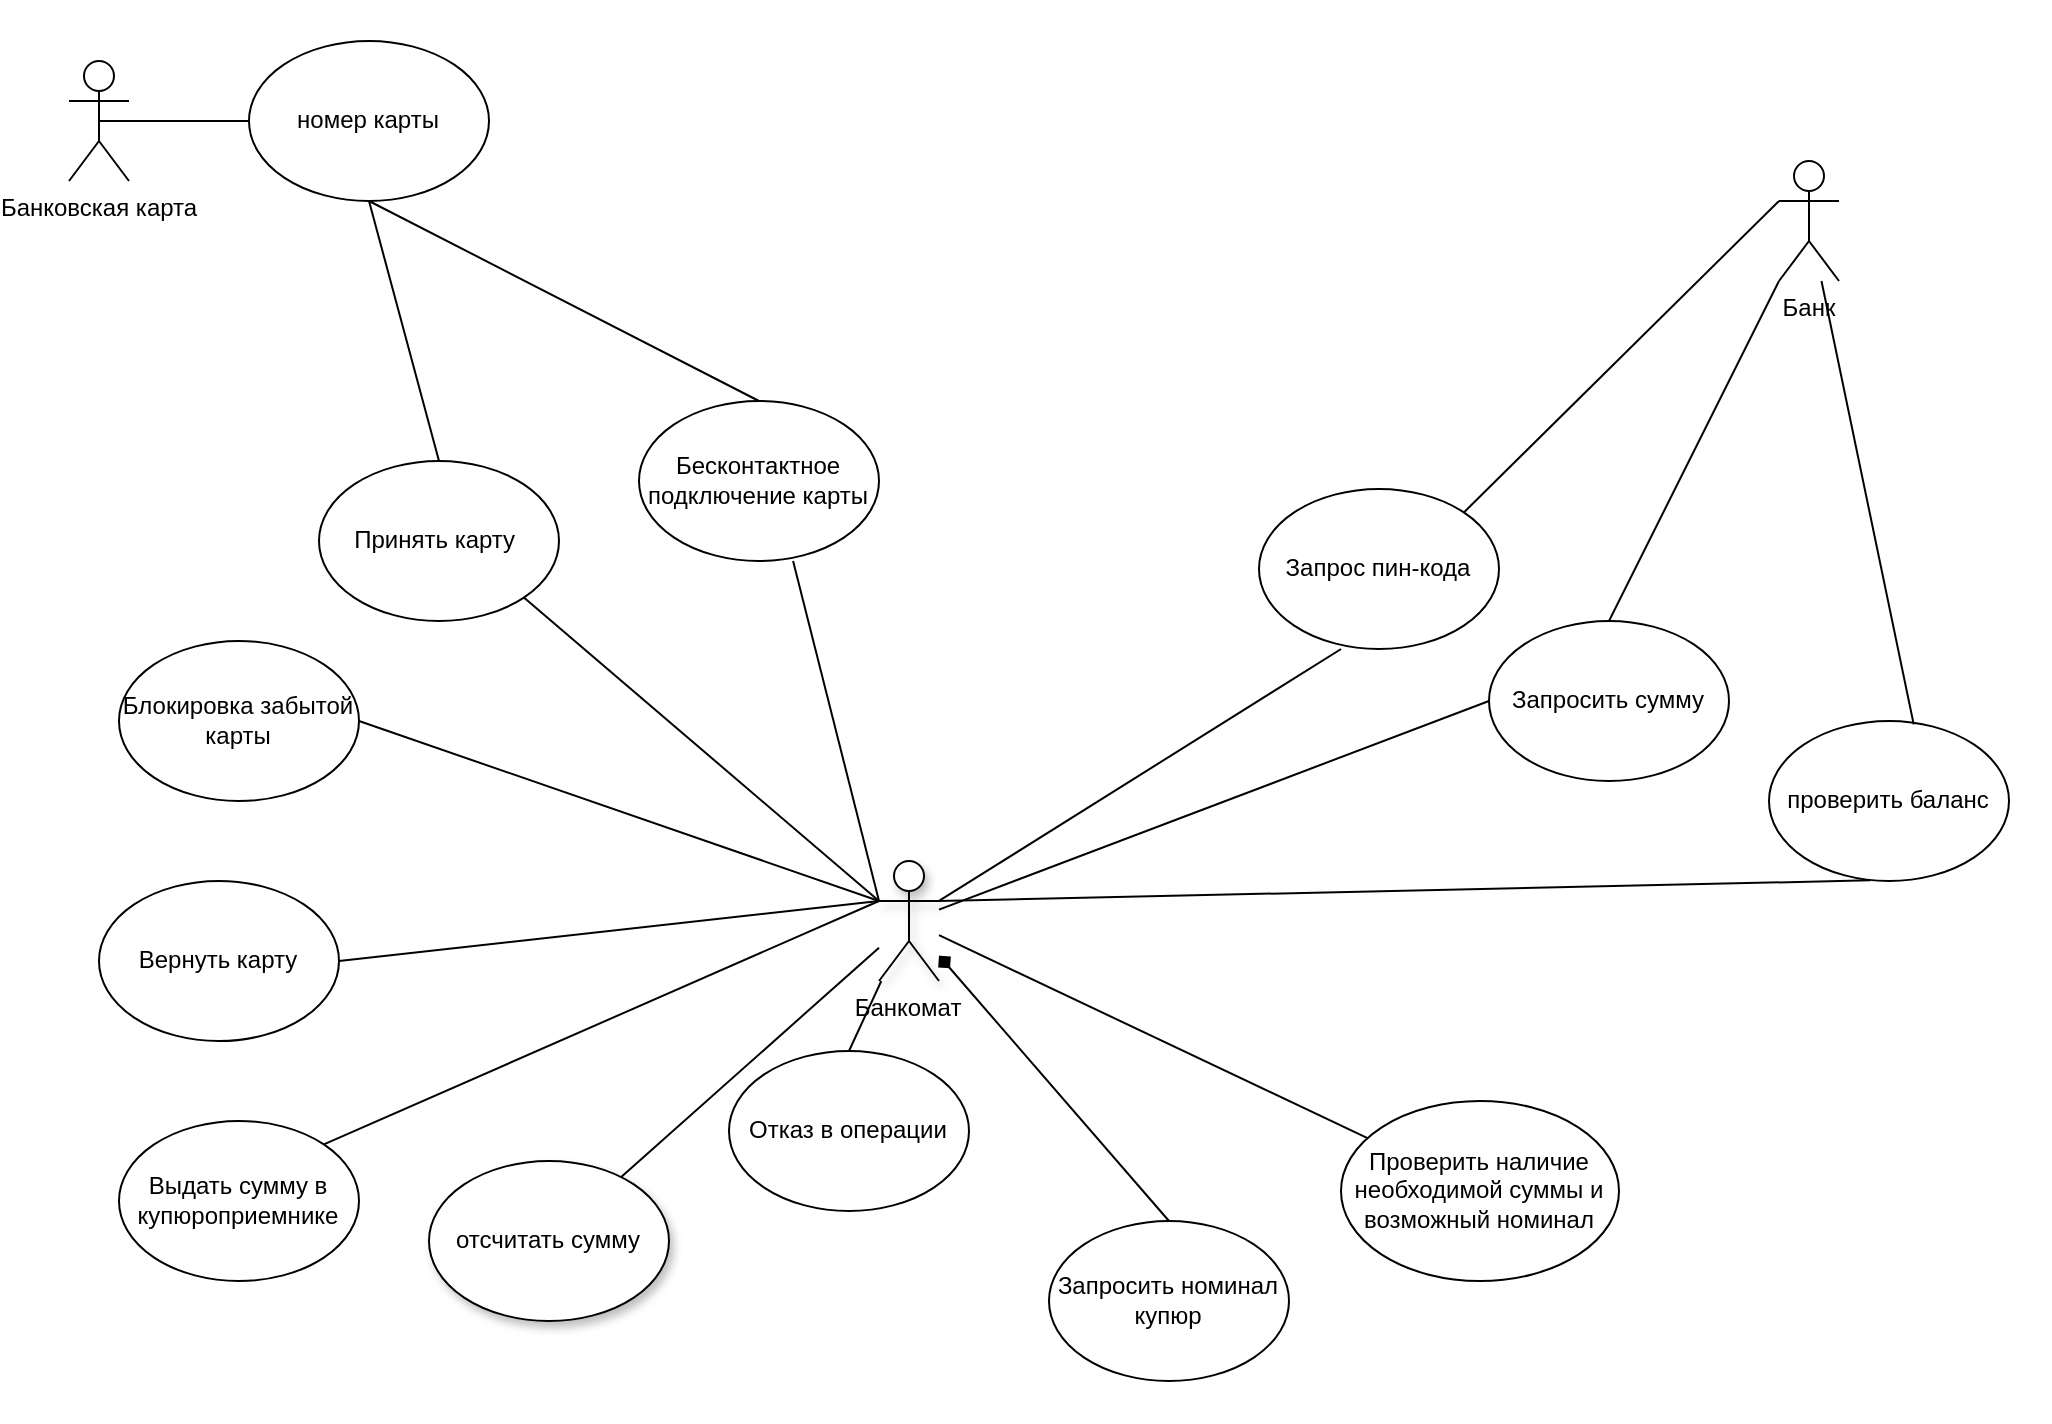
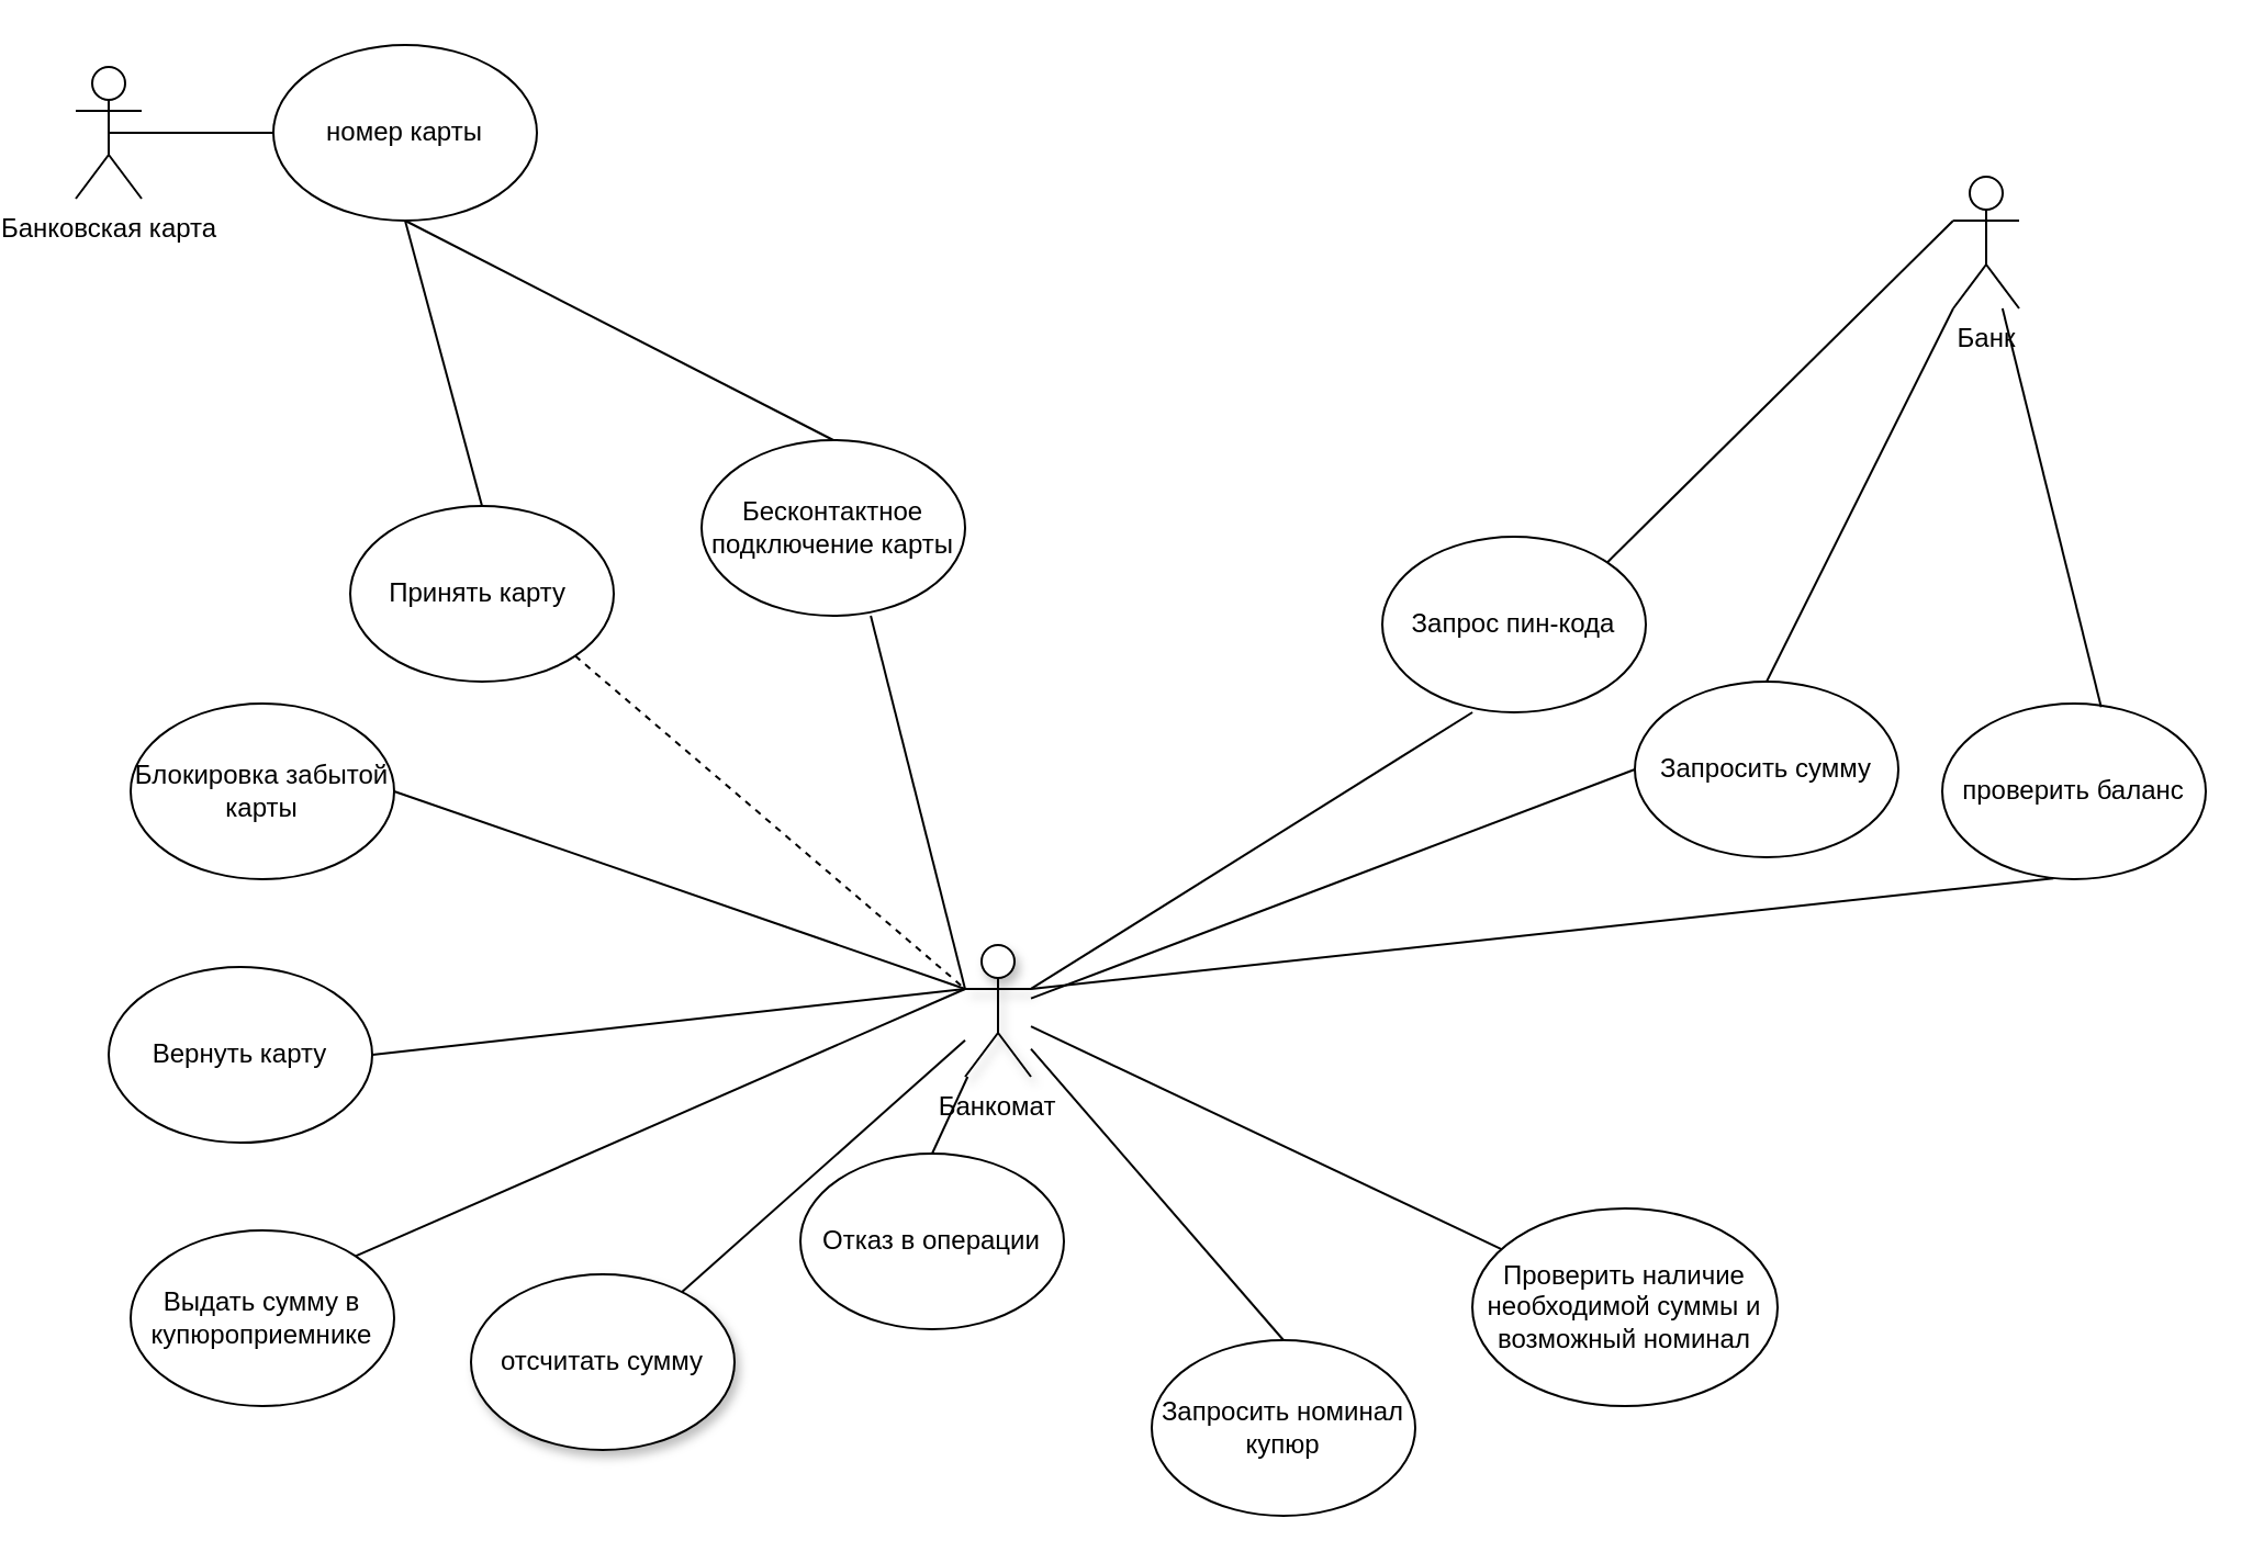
- <mxCell id="10" value="" style="endArrow=none;html=1;rounded=0;exitX=1;exitY=1;exitDx=0;exitDy=0;entryX=0;entryY=0.333;entryDx=0;entryDy=0;entryPerimeter=0;" parent="1" source="2" target="9" edge="1"><mxGeometry width="50" height="50" relative="1" as="geometry"><mxPoint x="255" y="490" as="sourcePoint" /><mxPoint x="285" y="440" as="targetPoint" /></mxGeometry></mxCell>
+ <mxCell id="10" value="" style="endArrow=none;html=1;rounded=0;exitX=1;exitY=1;exitDx=0;exitDy=0;entryX=0;entryY=0.333;entryDx=0;entryDy=0;entryPerimeter=0;dashed=1;" parent="1" source="2" target="9" edge="1"><mxGeometry width="50" height="50" relative="1" as="geometry"><mxPoint x="255" y="490" as="sourcePoint" /><mxPoint x="285" y="440" as="targetPoint" /></mxGeometry></mxCell>
- <mxCell id="7" value="проверить баланс" style="ellipse;whiteSpace=wrap;html=1;" parent="1" vertex="1"><mxGeometry x="870" y="360" width="120" height="80" as="geometry" /></mxCell>
+ <mxCell id="7" value="проверить баланс" style="ellipse;whiteSpace=wrap;html=1;" parent="1" vertex="1"><mxGeometry x="870" y="320" width="120" height="80" as="geometry" /></mxCell>
- <mxCell id="16" value="" style="endArrow=diamond;html=1;rounded=0;exitX=0.5;exitY=0;exitDx=0;exitDy=0;" parent="1" source="5" target="9" edge="1"><mxGeometry width="50" height="50" relative="1" as="geometry"><mxPoint x="445" y="620" as="sourcePoint" /><mxPoint x="325" y="520" as="targetPoint" /></mxGeometry></mxCell>
+ <mxCell id="16" value="" style="endArrow=none;html=1;rounded=0;exitX=0.5;exitY=0;exitDx=0;exitDy=0;" parent="1" source="5" target="9" edge="1"><mxGeometry width="50" height="50" relative="1" as="geometry"><mxPoint x="445" y="620" as="sourcePoint" /><mxPoint x="325" y="520" as="targetPoint" /></mxGeometry></mxCell>
